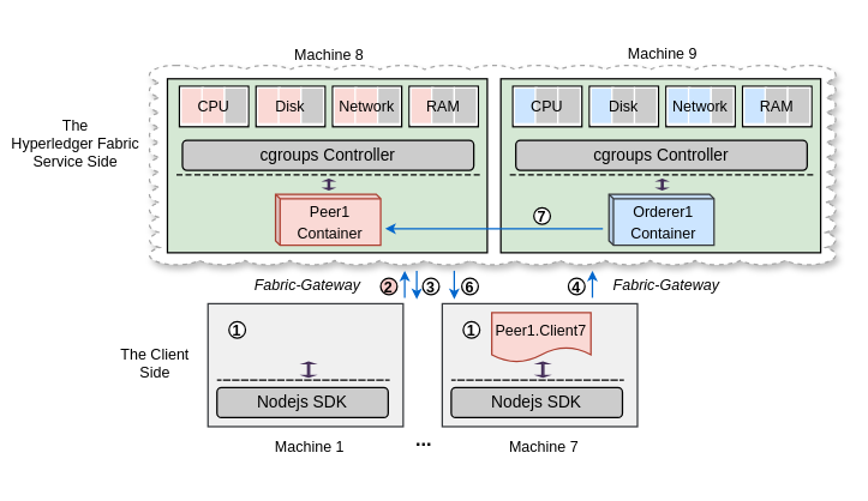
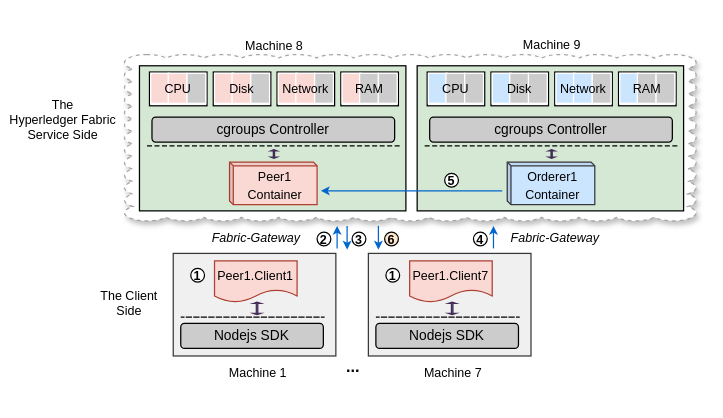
- <mxCell id="81" value="7" style="ellipse;whiteSpace=wrap;html=1;aspect=fixed;fontSize=10;strokeColor=#000000;fillColor=#FFFFFF;fontStyle=1" parent="1" vertex="1"><mxGeometry x="355" y="138" width="11" height="11" as="geometry" /></mxCell>
+ <mxCell id="81" value="5" style="ellipse;whiteSpace=wrap;html=1;aspect=fixed;fontSize=10;strokeColor=#000000;fillColor=#FFFFFF;fontStyle=1" parent="1" vertex="1"><mxGeometry x="355" y="138" width="11" height="11" as="geometry" /></mxCell>
- <mxCell id="47" value="2" style="ellipse;whiteSpace=wrap;html=1;aspect=fixed;fontSize=10;strokeColor=#000000;fillColor=#f8cecc;fontStyle=1;" parent="1" vertex="1"><mxGeometry x="253" y="185" width="11" height="11" as="geometry" /></mxCell>
+ <mxCell id="47" value="2" style="ellipse;whiteSpace=wrap;html=1;aspect=fixed;fontSize=10;strokeColor=#000000;fillColor=#FFFFFF;fontStyle=1" parent="1" vertex="1"><mxGeometry x="253" y="185" width="11" height="11" as="geometry" /></mxCell>
- <mxCell id="49" value="6" style="ellipse;whiteSpace=wrap;html=1;aspect=fixed;fontSize=10;strokeColor=#000000;fillColor=#FFFFFF;fontStyle=1" parent="1" vertex="1"><mxGeometry x="307" y="185" width="11" height="11" as="geometry" /></mxCell>
+ <mxCell id="49" value="6" style="ellipse;whiteSpace=wrap;html=1;aspect=fixed;fontSize=10;strokeColor=#000000;fillColor=#ffe6cc;fontStyle=1;" parent="1" vertex="1"><mxGeometry x="307" y="185" width="11" height="11" as="geometry" /></mxCell>
+ <mxCell id="37" value="&lt;font style=&quot;font-size: 10px;&quot;&gt;Peer1.Client1&lt;/font&gt;" style="shape=document;whiteSpace=wrap;html=1;boundedLbl=1;fillColor=#fad9d5;strokeColor=#ae4132;" parent="1" vertex="1"><mxGeometry x="171" y="208" width="66" height="33" as="geometry" /></mxCell>
